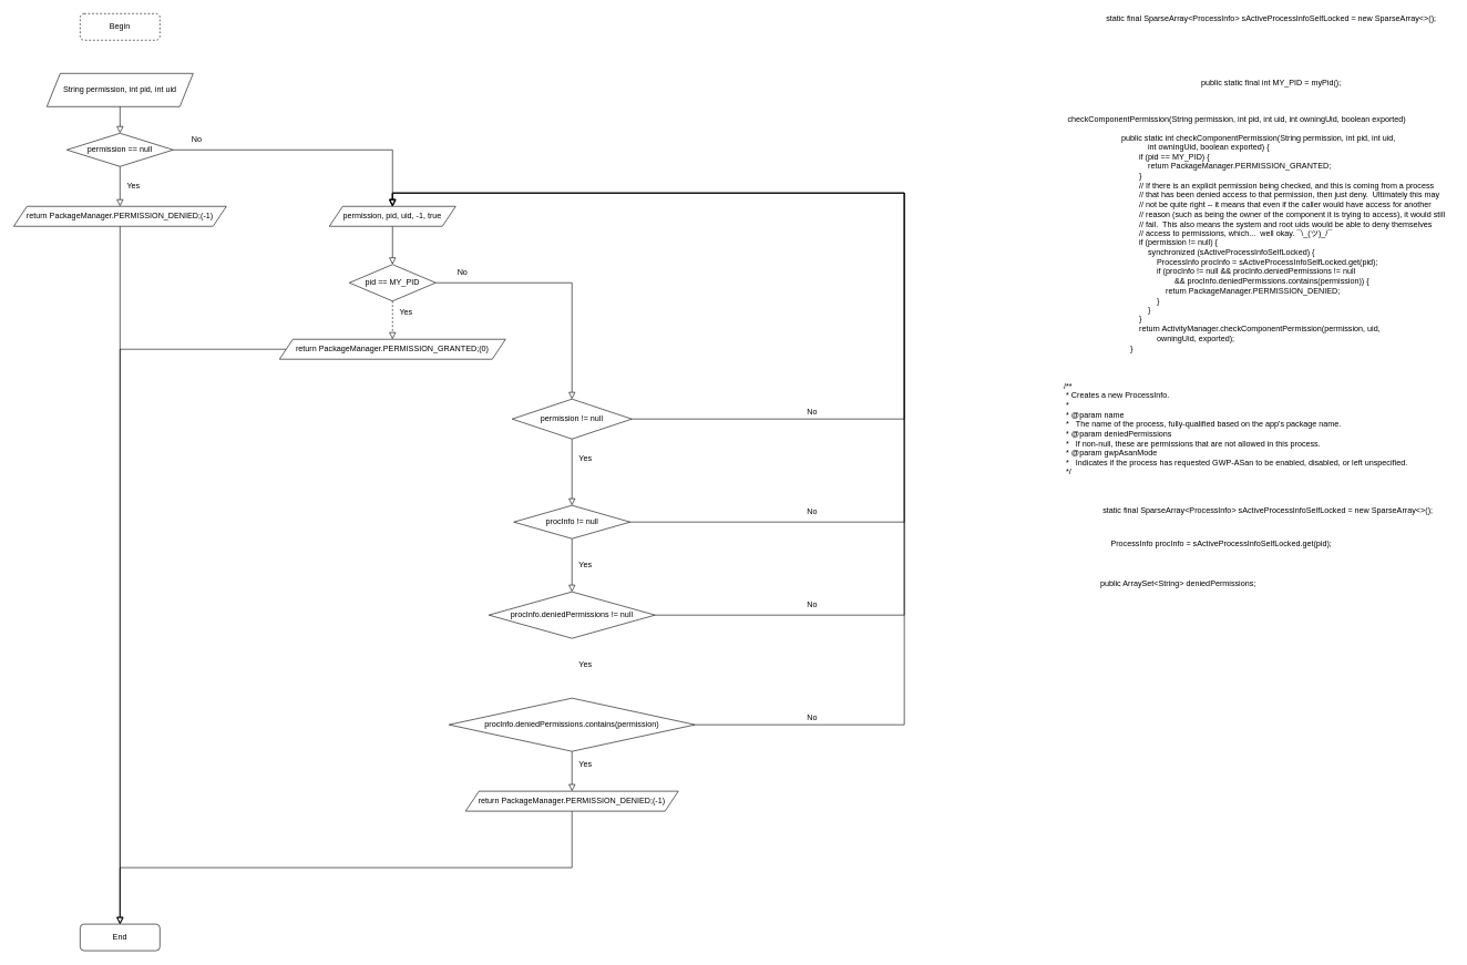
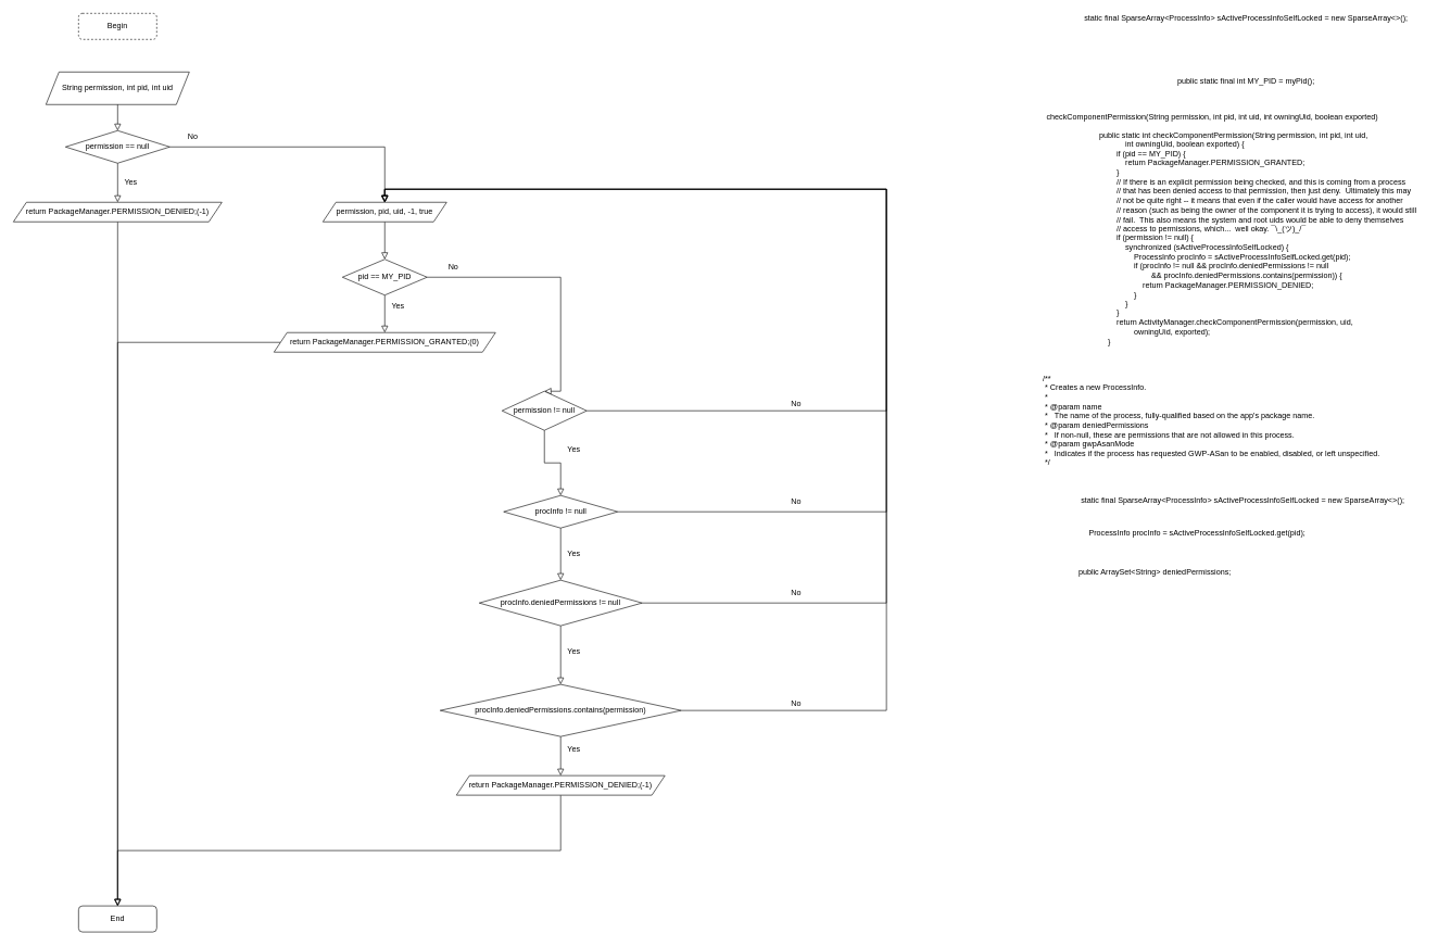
- <mxCell id="15" style="edgeStyle=orthogonalEdgeStyle;rounded=0;orthogonalLoop=1;jettySize=auto;html=1;entryX=0.5;entryY=0;entryDx=0;entryDy=0;endArrow=block;endFill=0;endSize=8;dashed=1;" edge="1" parent="1" source="17" target="19"><mxGeometry relative="1" as="geometry" /></mxCell>
+ <mxCell id="15" style="edgeStyle=orthogonalEdgeStyle;rounded=0;orthogonalLoop=1;jettySize=auto;html=1;entryX=0.5;entryY=0;entryDx=0;entryDy=0;endArrow=block;endFill=0;endSize=8;" edge="1" parent="1" source="17" target="19"><mxGeometry relative="1" as="geometry" /></mxCell>
- <mxCell id="22" value="permission != null" style="rhombus;whiteSpace=wrap;html=1;" vertex="1" parent="1"><mxGeometry x="770" y="600" width="180" height="60" as="geometry" /></mxCell>
+ <mxCell id="22" value="permission != null" style="rhombus;whiteSpace=wrap;html=1;" vertex="1" parent="1"><mxGeometry x="770" y="600" width="130" height="60" as="geometry" /></mxCell>
+ <mxCell id="41" value="" style="edgeStyle=orthogonalEdgeStyle;rounded=0;orthogonalLoop=1;jettySize=auto;html=1;endArrow=block;endFill=0;endSize=8;" edge="1" parent="1" source="43" target="46"><mxGeometry relative="1" as="geometry" /></mxCell>
